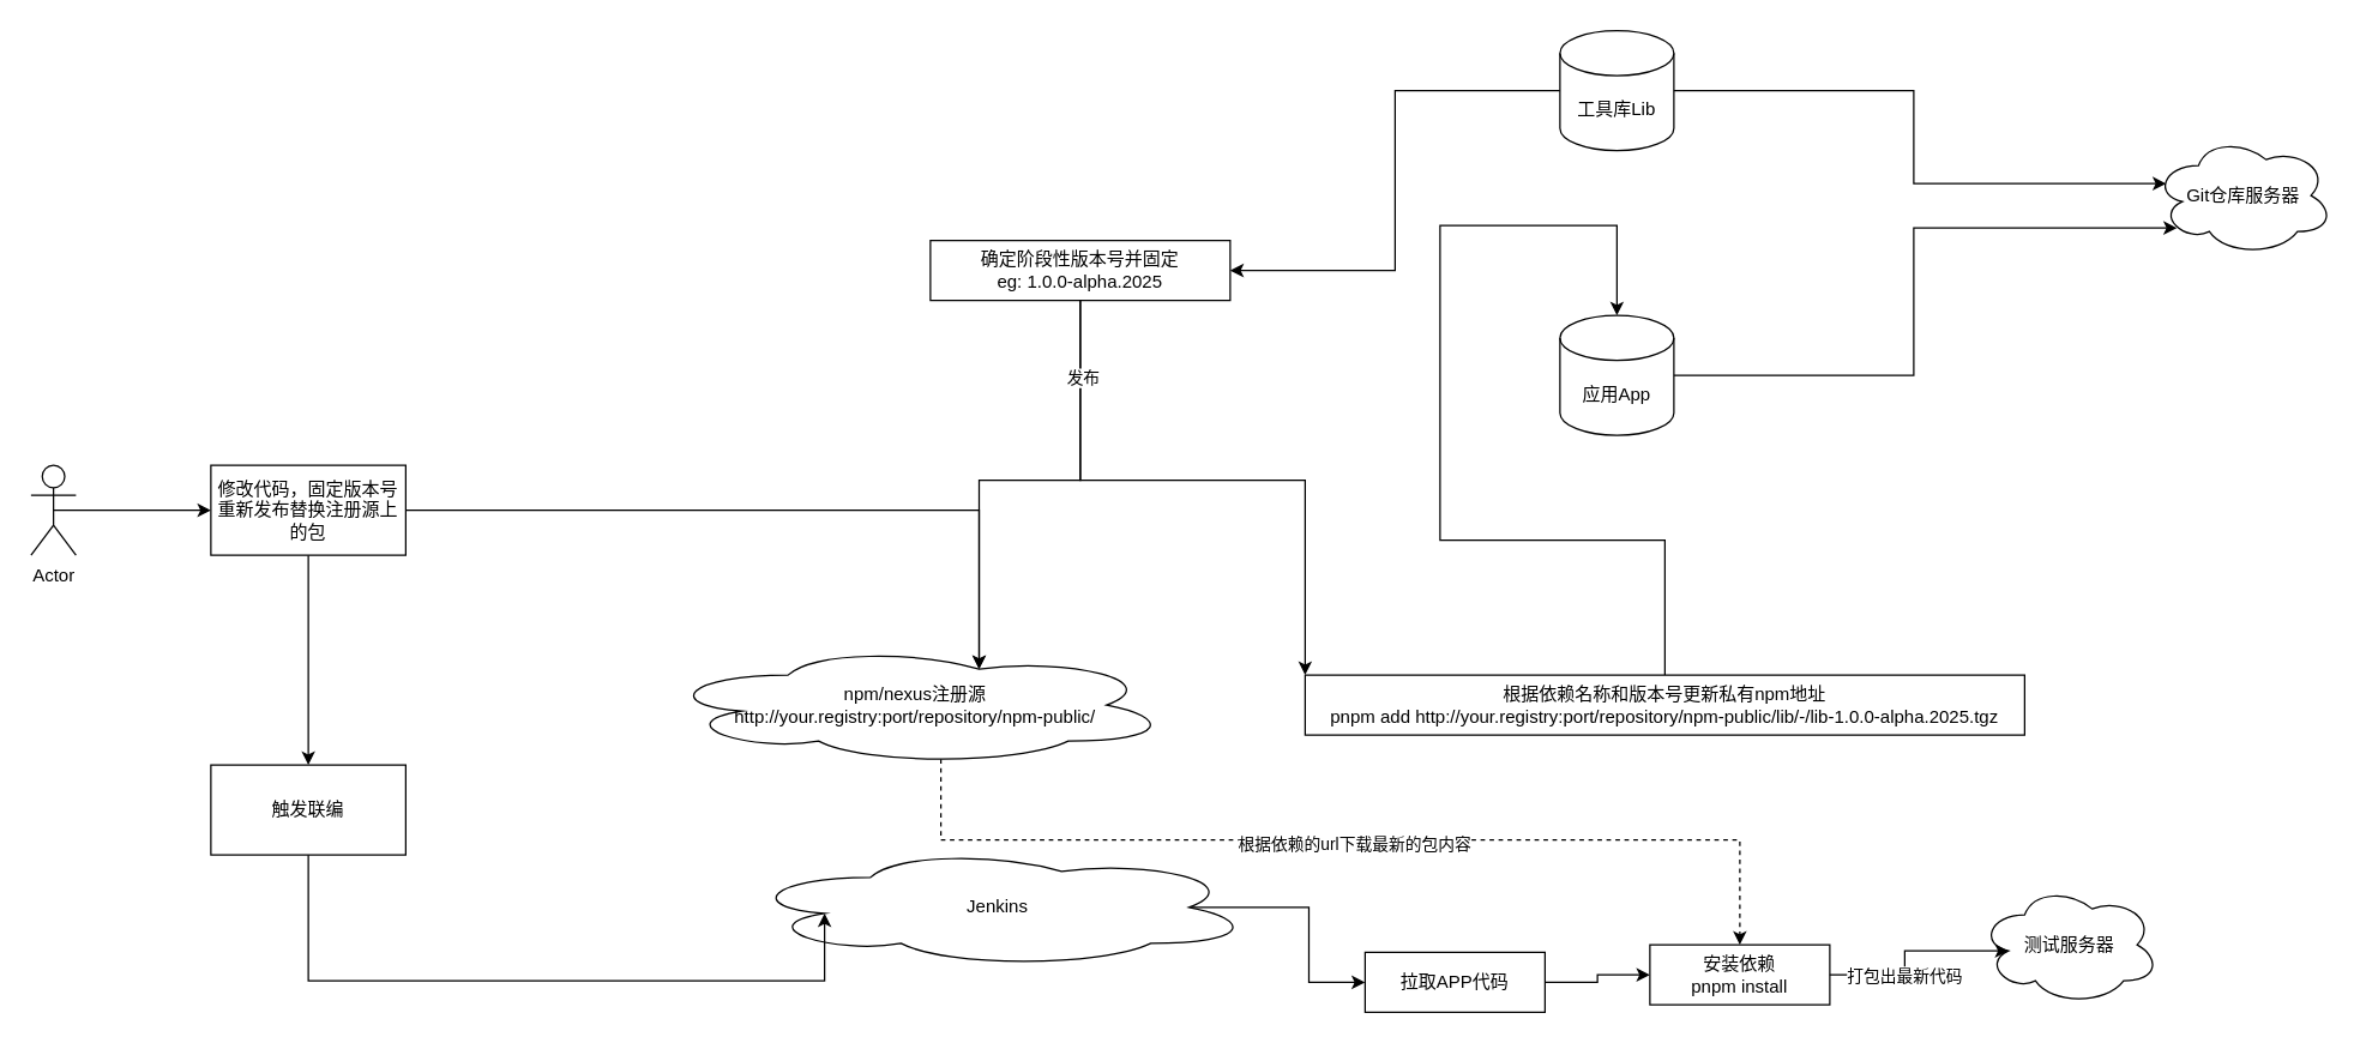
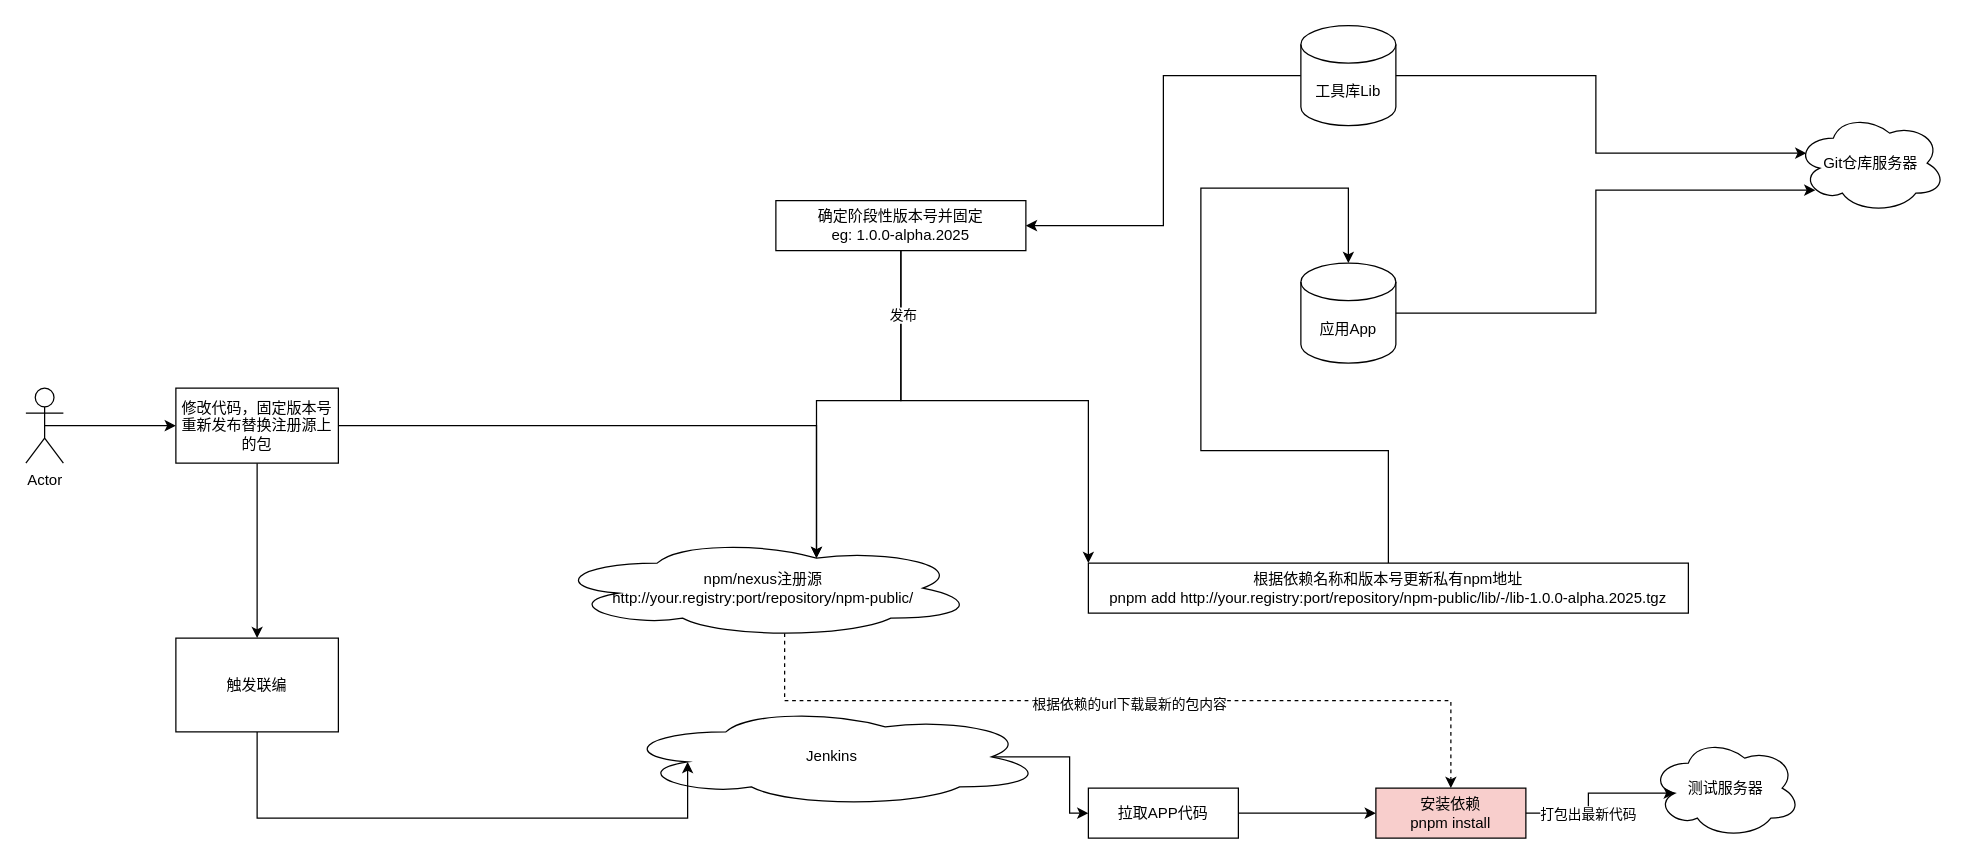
- <mxCell id="25" value="触发联编" style="rounded=0;whiteSpace=wrap;html=1;" vertex="1" parent="1"><mxGeometry x="140" y="510" width="130" height="60" as="geometry" /></mxCell>
+ <mxCell id="25" value="触发联编" style="rounded=0;whiteSpace=wrap;html=1;" vertex="1" parent="1"><mxGeometry x="140" y="510" width="130" height="75" as="geometry" /></mxCell>
- <mxCell id="29" value="安装依赖&lt;br&gt;pnpm install" style="rounded=0;whiteSpace=wrap;html=1;" vertex="1" parent="1"><mxGeometry x="1100" y="630" width="120" height="40" as="geometry" /></mxCell>
+ <mxCell id="29" value="安装依赖&lt;br&gt;pnpm install" style="rounded=0;whiteSpace=wrap;html=1;fillColor=#f8cecc;" vertex="1" parent="1"><mxGeometry x="1100" y="630" width="120" height="40" as="geometry" /></mxCell>
- <mxCell id="28" value="拉取APP代码" style="rounded=0;whiteSpace=wrap;html=1;" vertex="1" parent="1"><mxGeometry x="910" y="635" width="120" height="40" as="geometry" /></mxCell>
+ <mxCell id="28" value="拉取APP代码" style="rounded=0;whiteSpace=wrap;html=1;" vertex="1" parent="1"><mxGeometry x="870" y="630" width="120" height="40" as="geometry" /></mxCell>
